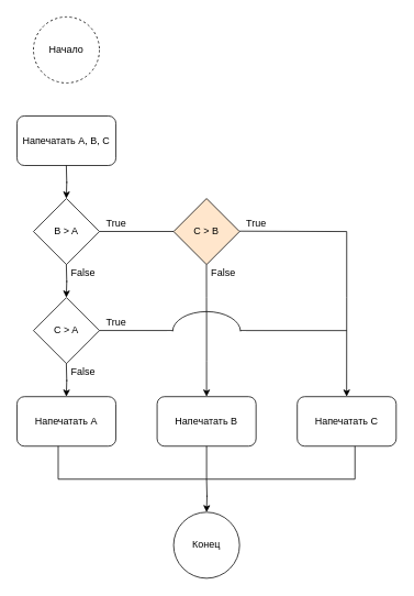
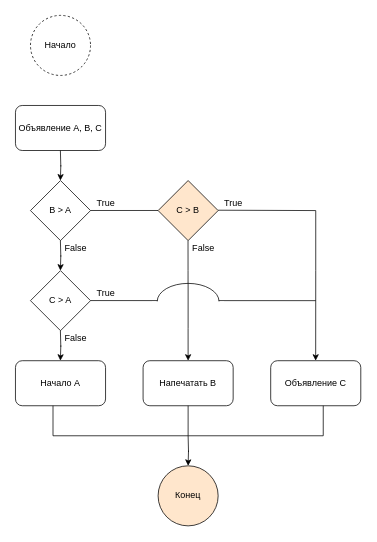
- <mxCell id="3" value="Напечатать А, В, С" style="rounded=1;whiteSpace=wrap;html=1;" vertex="1" parent="1"><mxGeometry x="20" y="140" width="120" height="60" as="geometry" /></mxCell>
+ <mxCell id="3" value="Объявление А, В, С" style="rounded=1;whiteSpace=wrap;html=1;" vertex="1" parent="1"><mxGeometry x="20" y="140" width="120" height="60" as="geometry" /></mxCell>
- <mxCell id="14" value="Напечатать А" style="rounded=1;whiteSpace=wrap;html=1;" vertex="1" parent="1"><mxGeometry x="20" y="480" width="120" height="60" as="geometry" /></mxCell>
+ <mxCell id="14" value="Начало А" style="rounded=1;whiteSpace=wrap;html=1;" vertex="1" parent="1"><mxGeometry x="20" y="480" width="120" height="60" as="geometry" /></mxCell>
- <mxCell id="18" value="Напечатать С" style="rounded=1;whiteSpace=wrap;html=1;" vertex="1" parent="1"><mxGeometry x="360" y="480" width="120" height="60" as="geometry" /></mxCell>
+ <mxCell id="18" value="Объявление С" style="rounded=1;whiteSpace=wrap;html=1;" vertex="1" parent="1"><mxGeometry x="360" y="480" width="120" height="60" as="geometry" /></mxCell>
- <mxCell id="29" value="Конец" style="ellipse;whiteSpace=wrap;html=1;aspect=fixed;" vertex="1" parent="1"><mxGeometry x="210" y="620" width="80" height="80" as="geometry" /></mxCell>
+ <mxCell id="29" value="Конец" style="ellipse;whiteSpace=wrap;html=1;aspect=fixed;fillColor=#ffe6cc;" vertex="1" parent="1"><mxGeometry x="210" y="620" width="80" height="80" as="geometry" /></mxCell>
